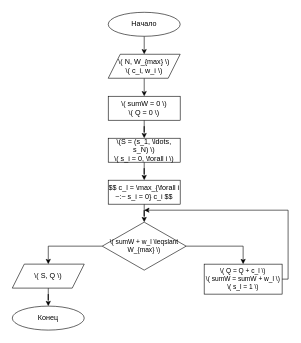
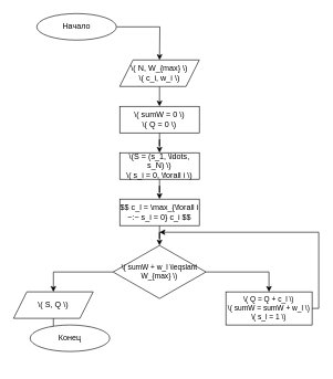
- <mxCell id="3" value="Начало" style="ellipse;whiteSpace=wrap;html=1;" parent="1" vertex="1"><mxGeometry x="180" y="20" width="120" height="40" as="geometry" /></mxCell>
+ <mxCell id="3" value="Начало" style="ellipse;whiteSpace=wrap;html=1;" parent="1" vertex="1"><mxGeometry x="55" y="20" width="120" height="40" as="geometry" /></mxCell>
- <mxCell id="19" value="Конец" style="ellipse;whiteSpace=wrap;html=1;" vertex="1" parent="1"><mxGeometry x="20" y="510" width="120" height="40" as="geometry" /></mxCell>
+ <mxCell id="19" value="Конец" style="ellipse;whiteSpace=wrap;html=1;" vertex="1" parent="1"><mxGeometry x="45" y="490" width="120" height="40" as="geometry" /></mxCell>
